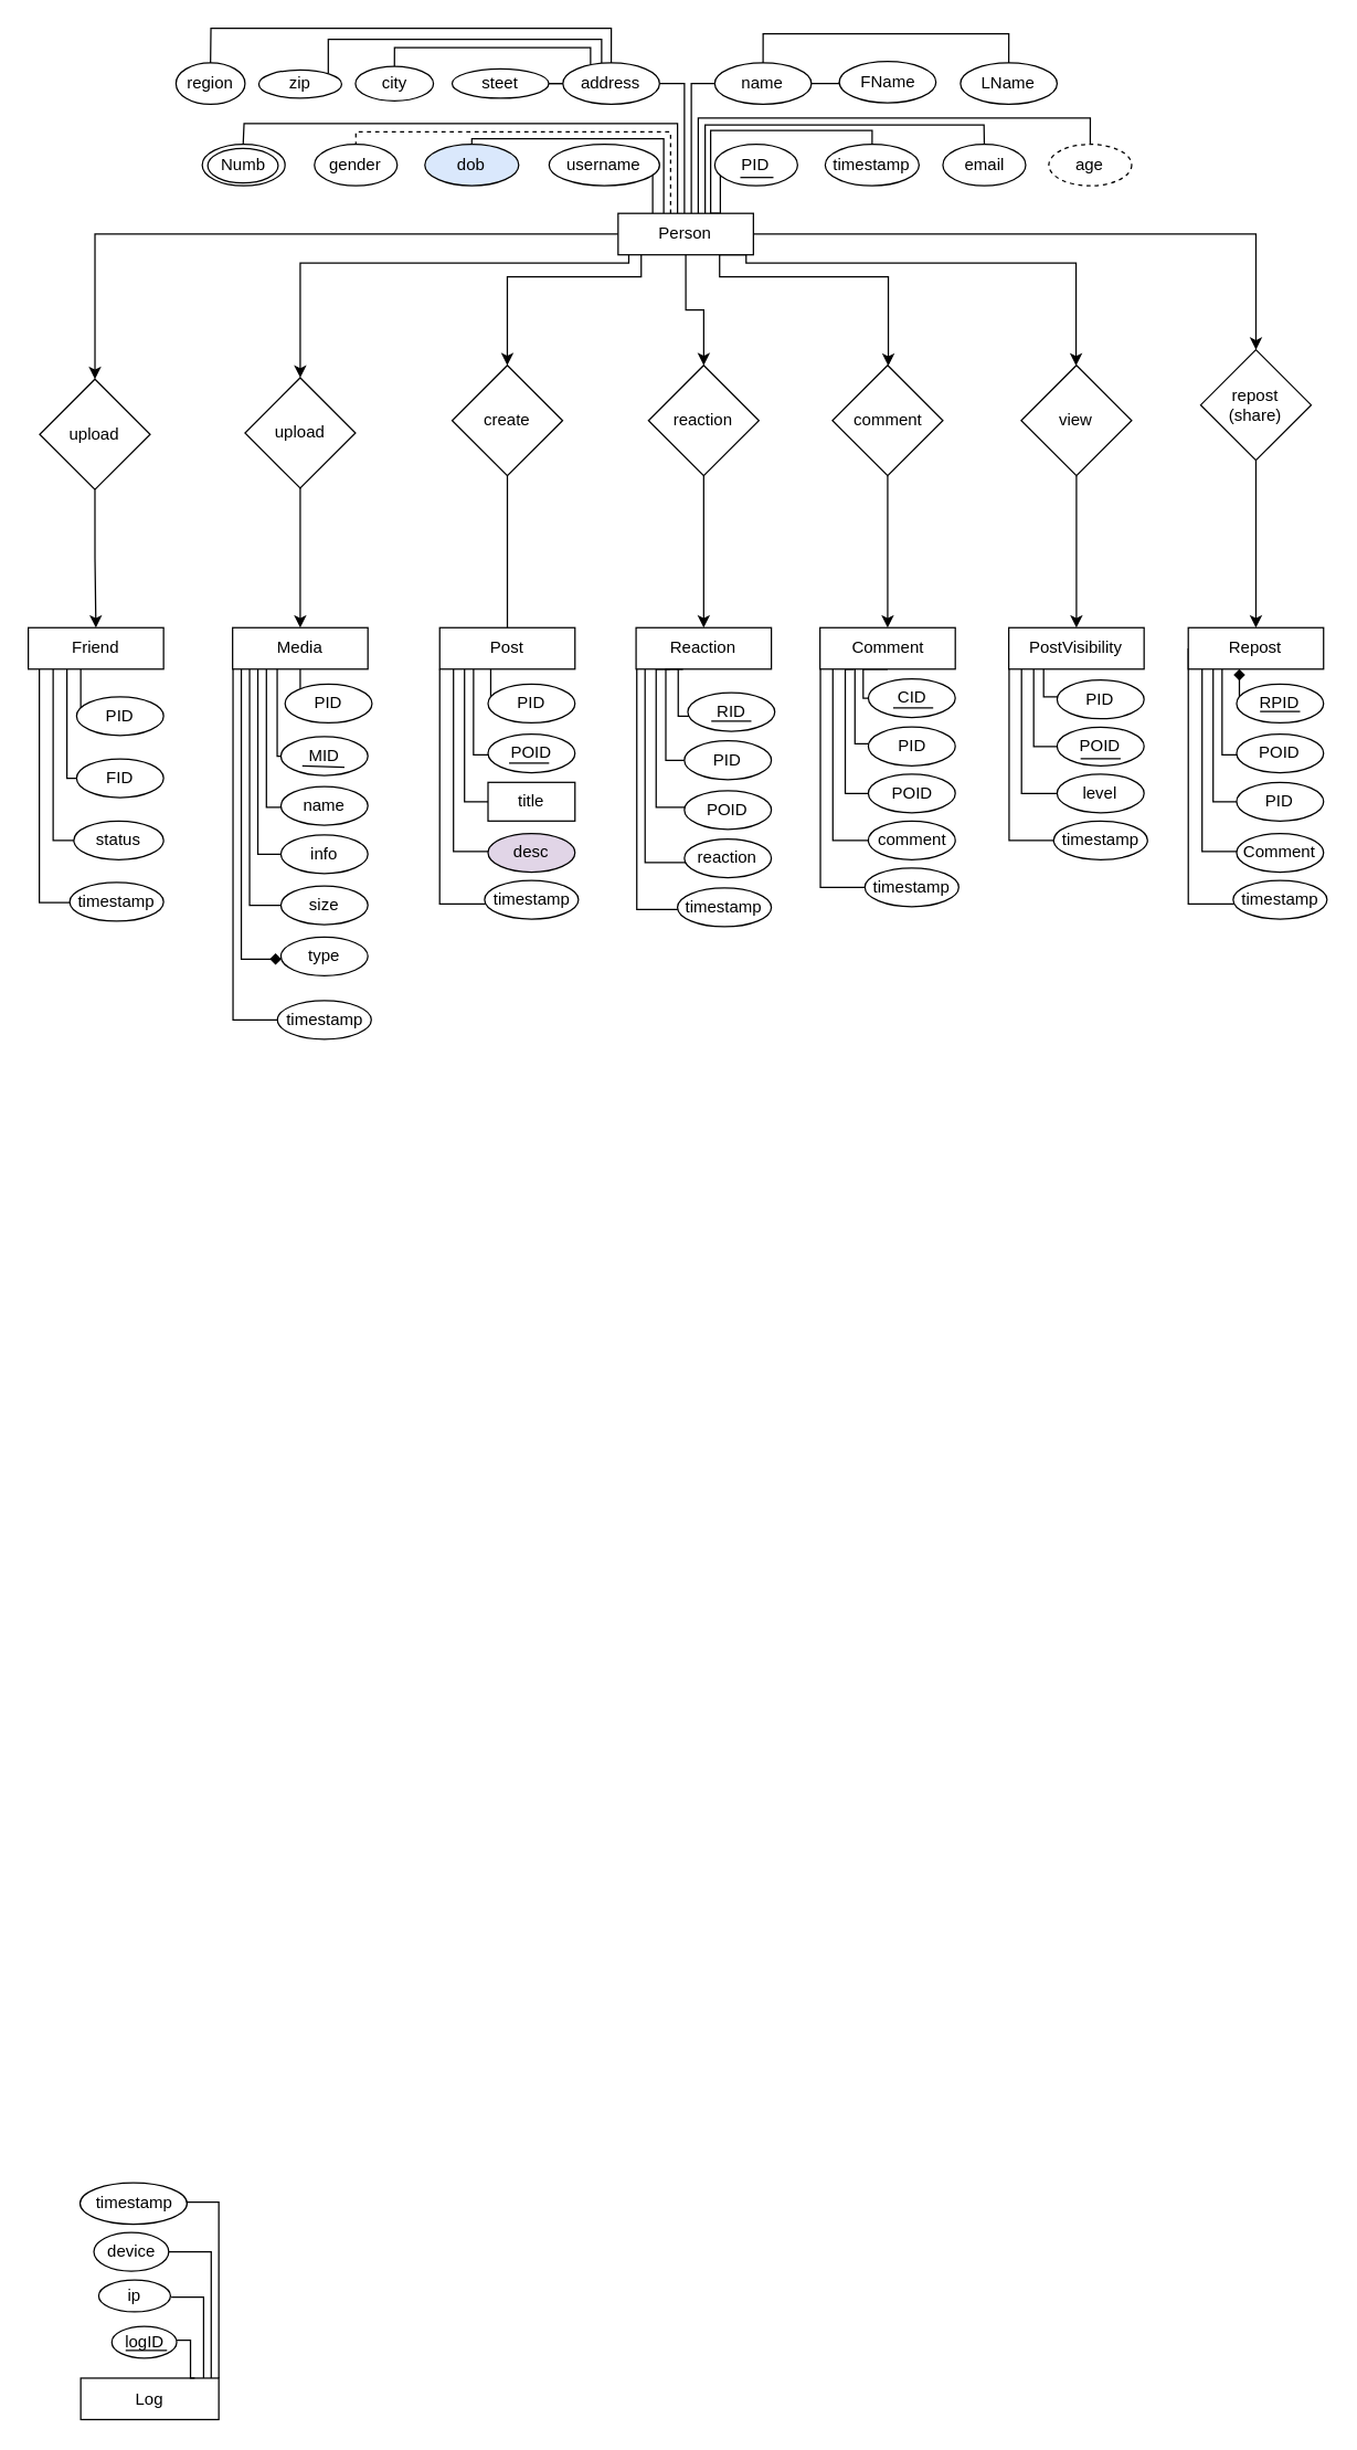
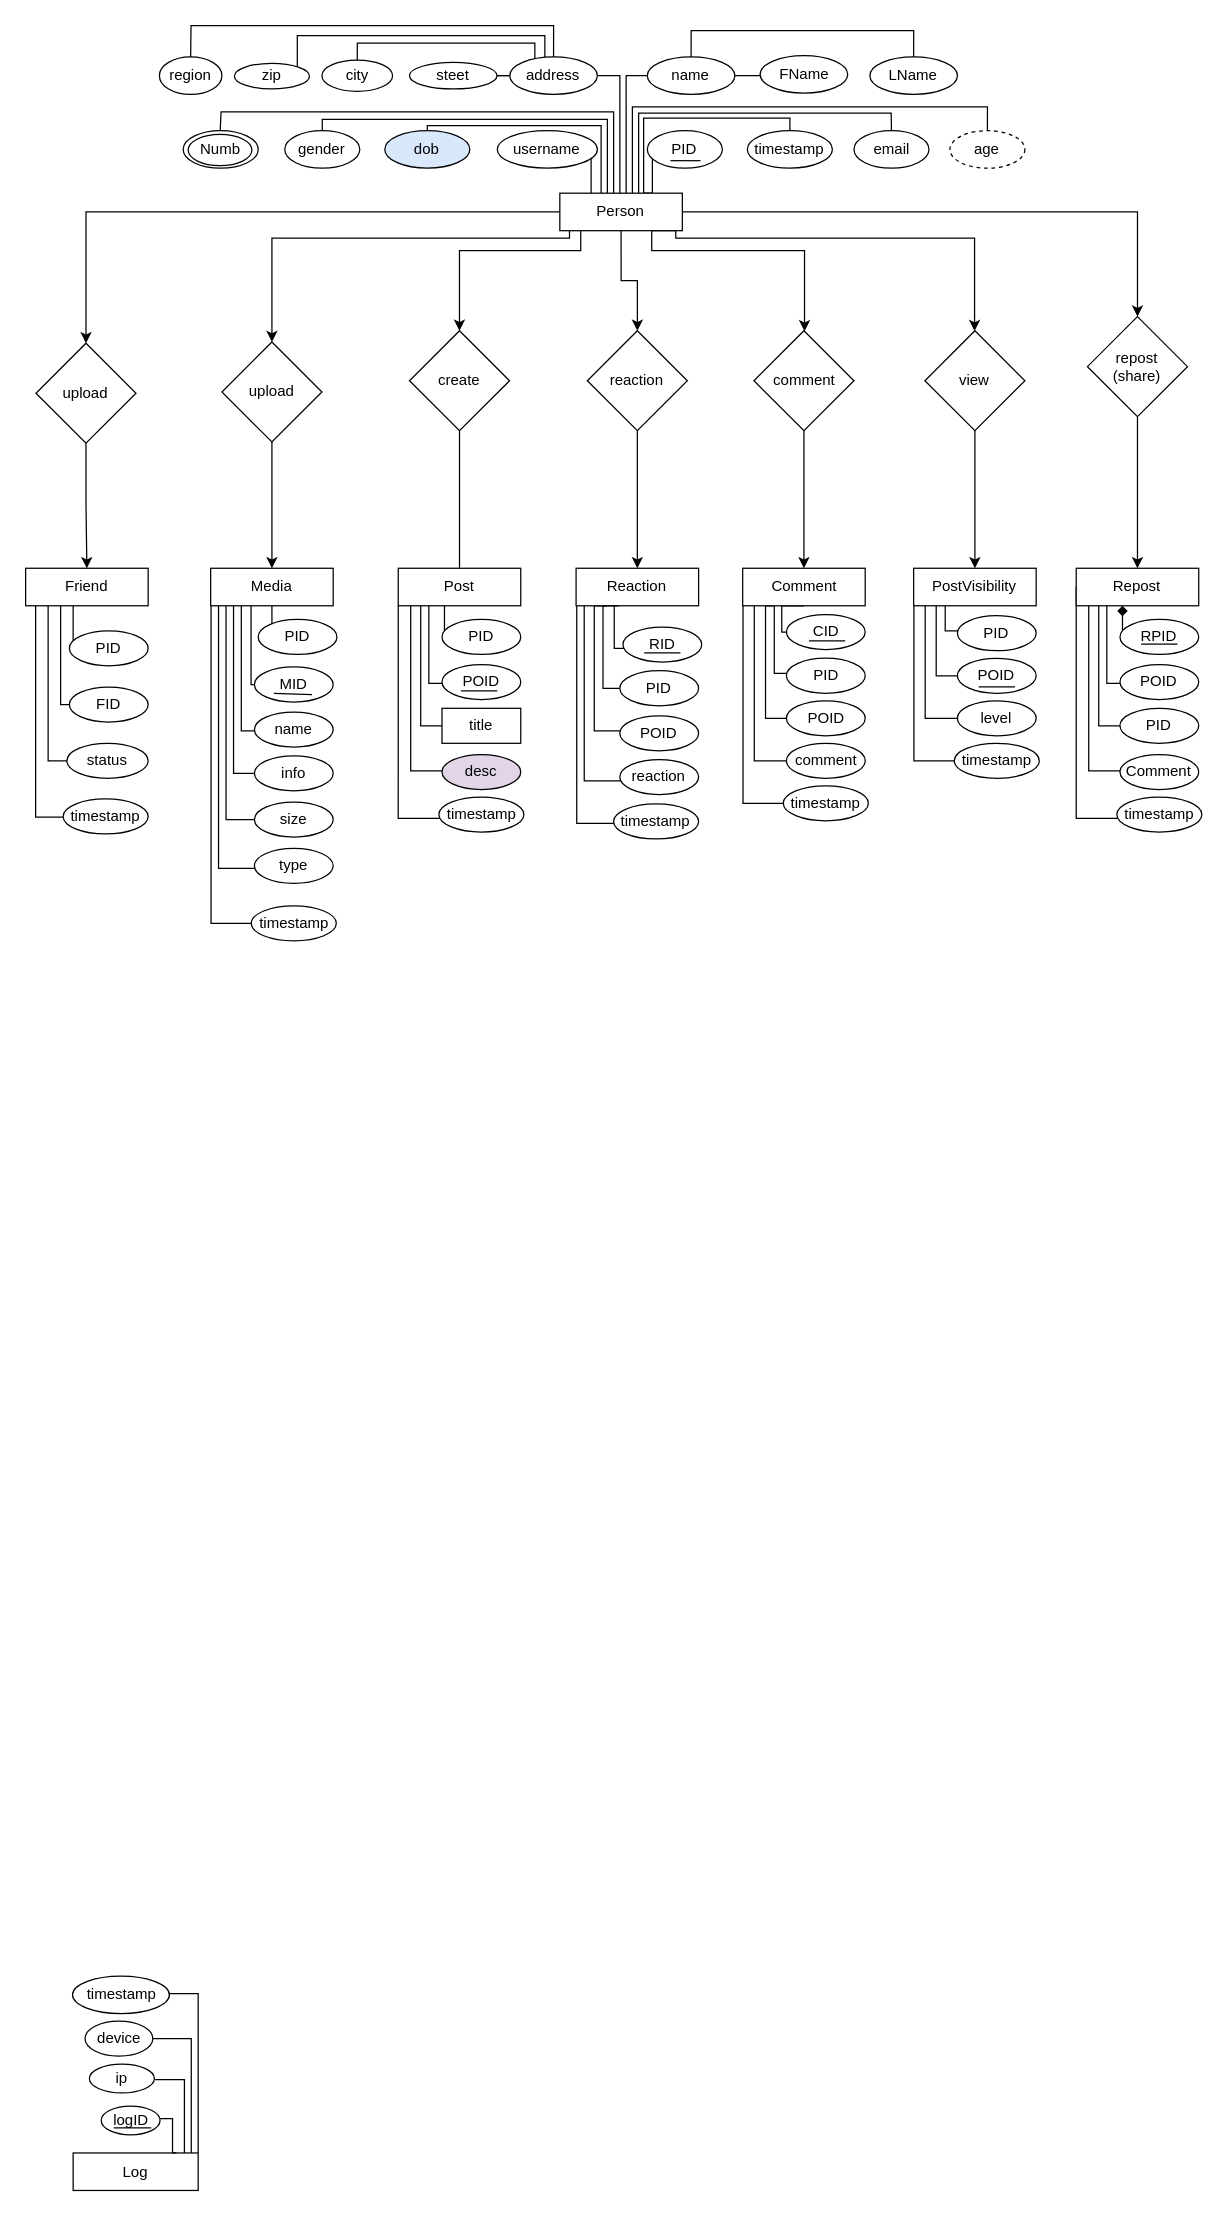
- <mxCell id="8" style="edgeStyle=orthogonalEdgeStyle;rounded=0;orthogonalLoop=1;jettySize=auto;html=1;endArrow=none;startFill=0;dashed=1;" edge="1" parent="1" source="19" target="37"><mxGeometry relative="1" as="geometry"><Array as="points"><mxPoint x="485.27" y="95" /><mxPoint x="257.27" y="95" /></Array></mxGeometry></mxCell>
+ <mxCell id="8" style="edgeStyle=orthogonalEdgeStyle;rounded=0;orthogonalLoop=1;jettySize=auto;html=1;endArrow=none;startFill=0;" edge="1" parent="1" source="19" target="37"><mxGeometry relative="1" as="geometry"><Array as="points"><mxPoint x="485.27" y="95" /><mxPoint x="257.27" y="95" /></Array></mxGeometry></mxCell>
- <mxCell id="66" style="edgeStyle=orthogonalEdgeStyle;rounded=0;orthogonalLoop=1;jettySize=auto;html=1;endArrow=diamond;startFill=0;" edge="1" parent="1" source="69" target="75"><mxGeometry relative="1" as="geometry"><Array as="points"><mxPoint x="174.27" y="694" /></Array></mxGeometry></mxCell>
+ <mxCell id="66" style="edgeStyle=orthogonalEdgeStyle;rounded=0;orthogonalLoop=1;jettySize=auto;html=1;endArrow=none;startFill=0;" edge="1" parent="1" source="69" target="75"><mxGeometry relative="1" as="geometry"><Array as="points"><mxPoint x="174.27" y="694" /></Array></mxGeometry></mxCell>
